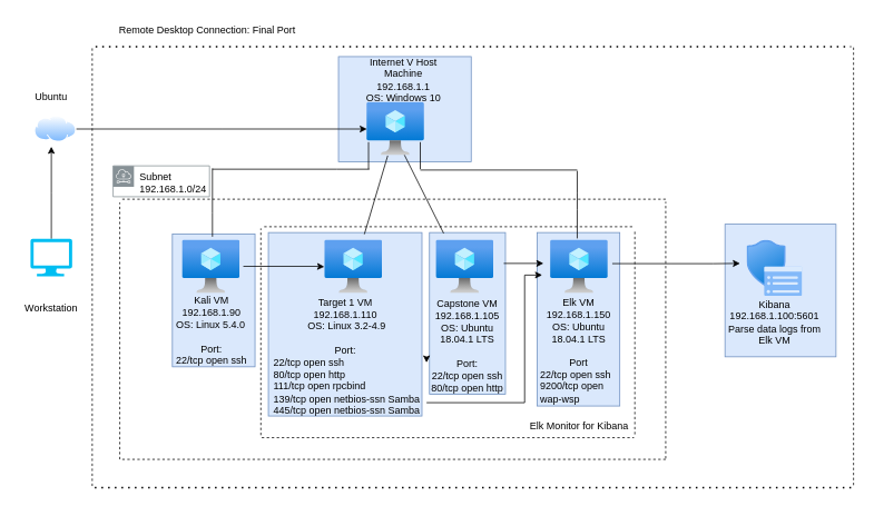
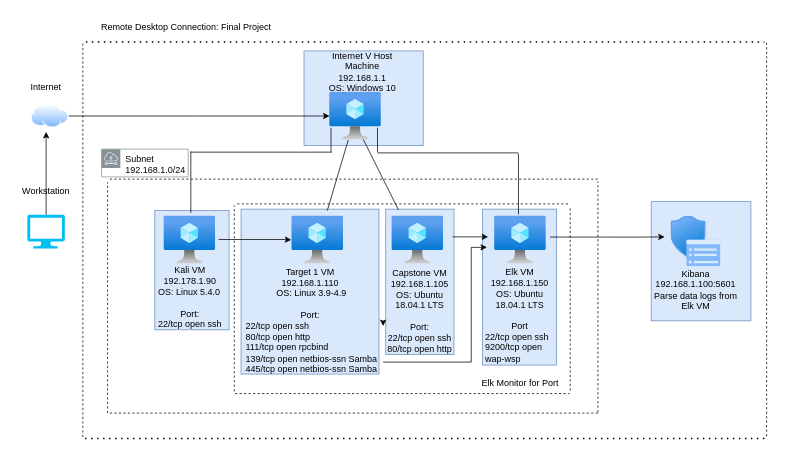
- <mxCell id="23" value="Remote Desktop Connection: Final Port" style="text;html=1;strokeColor=none;fillColor=none;align=center;verticalAlign=middle;whiteSpace=wrap;rounded=0;" parent="1" vertex="1"><mxGeometry x="106.5" y="20" width="282" height="30" as="geometry" /></mxCell>
+ <mxCell id="23" value="Remote Desktop Connection: Final Project" style="text;html=1;strokeColor=none;fillColor=none;align=center;verticalAlign=middle;whiteSpace=wrap;rounded=0;" parent="1" vertex="1"><mxGeometry x="106.5" y="20" width="282" height="30" as="geometry" /></mxCell>
- <mxCell id="25" value="Ubuntu" style="text;html=1;strokeColor=none;fillColor=none;align=center;verticalAlign=middle;whiteSpace=wrap;rounded=0;" parent="1" vertex="1"><mxGeometry x="31" y="101" width="60" height="30" as="geometry" /></mxCell>
+ <mxCell id="25" value="Internet" style="text;html=1;strokeColor=none;fillColor=none;align=center;verticalAlign=middle;whiteSpace=wrap;rounded=0;" parent="1" vertex="1"><mxGeometry x="31" y="101" width="60" height="30" as="geometry" /></mxCell>
- <mxCell id="46" value="Workstation" style="text;html=1;strokeColor=none;fillColor=none;align=center;verticalAlign=middle;whiteSpace=wrap;rounded=0;" parent="1" vertex="1"><mxGeometry x="20" y="354.5" width="82" height="28" as="geometry" /></mxCell>
+ <mxCell id="46" value="Workstation" style="text;html=1;strokeColor=none;fillColor=none;align=center;verticalAlign=middle;whiteSpace=wrap;rounded=0;" parent="1" vertex="1"><mxGeometry x="20" y="239.5" width="82" height="28" as="geometry" /></mxCell>
- <mxCell id="24" value="Kali VM&lt;br&gt;&lt;div style=&quot;text-align: left&quot;&gt;&lt;/div&gt;192.168.1.90&lt;br&gt;&lt;div style=&quot;text-align: left&quot;&gt;OS: Linux 5.4.0&lt;/div&gt;&lt;br&gt;Port:&lt;br&gt;22/tcp open ssh" style="text;html=1;strokeColor=none;fillColor=none;align=center;verticalAlign=middle;whiteSpace=wrap;rounded=0;" parent="1" vertex="1"><mxGeometry x="206.75" y="354.5" width="91.5" height="83.5" as="geometry" /></mxCell>
+ <mxCell id="24" value="Kali VM&lt;br&gt;&lt;div style=&quot;text-align: left&quot;&gt;&lt;/div&gt;192.178.1.90&lt;br&gt;&lt;div style=&quot;text-align: left&quot;&gt;OS: Linux 5.4.0&lt;/div&gt;&lt;br&gt;Port:&lt;br&gt;22/tcp open ssh" style="text;html=1;strokeColor=none;fillColor=none;align=center;verticalAlign=middle;whiteSpace=wrap;rounded=0;" parent="1" vertex="1"><mxGeometry x="206.75" y="354.5" width="91.5" height="83.5" as="geometry" /></mxCell>
- <mxCell id="28" value="Target 1 VM&lt;br&gt;&lt;div&gt;&lt;/div&gt;192.168.1.110&lt;br&gt;&lt;div&gt;&amp;nbsp;OS: Linux 3.2-4.9&lt;/div&gt;&lt;br&gt;Port:&lt;br&gt;&lt;div style=&quot;text-align: left&quot;&gt;&lt;span&gt;&amp;nbsp;22/tcp open ssh&lt;/span&gt;&lt;/div&gt;&lt;div style=&quot;text-align: left&quot;&gt;&lt;span&gt;&amp;nbsp;80/tcp open http&lt;/span&gt;&lt;/div&gt;&lt;div style=&quot;text-align: left&quot;&gt;&lt;span&gt;&amp;nbsp;111/tcp open rpcbind&lt;/span&gt;&lt;/div&gt;&lt;div style=&quot;text-align: left&quot;&gt;&lt;span&gt;&amp;nbsp;139/tcp open netbios-ssn Samba&lt;/span&gt;&lt;/div&gt;&lt;div style=&quot;text-align: left&quot;&gt;&lt;span&gt;&amp;nbsp;445/tcp open netbios-ssn Samba&lt;/span&gt;&lt;/div&gt;" style="text;html=1;strokeColor=none;fillColor=none;align=center;verticalAlign=middle;whiteSpace=wrap;rounded=0;" parent="1" vertex="1"><mxGeometry x="315.5" y="349" width="195" height="155.25" as="geometry" /></mxCell>
+ <mxCell id="28" value="Target 1 VM&lt;br&gt;&lt;div&gt;&lt;/div&gt;192.168.1.110&lt;br&gt;&lt;div&gt;&amp;nbsp;OS: Linux 3.9-4.9&lt;/div&gt;&lt;br&gt;Port:&lt;br&gt;&lt;div style=&quot;text-align: left&quot;&gt;&lt;span&gt;&amp;nbsp;22/tcp open ssh&lt;/span&gt;&lt;/div&gt;&lt;div style=&quot;text-align: left&quot;&gt;&lt;span&gt;&amp;nbsp;80/tcp open http&lt;/span&gt;&lt;/div&gt;&lt;div style=&quot;text-align: left&quot;&gt;&lt;span&gt;&amp;nbsp;111/tcp open rpcbind&lt;/span&gt;&lt;/div&gt;&lt;div style=&quot;text-align: left&quot;&gt;&lt;span&gt;&amp;nbsp;139/tcp open netbios-ssn Samba&lt;/span&gt;&lt;/div&gt;&lt;div style=&quot;text-align: left&quot;&gt;&lt;span&gt;&amp;nbsp;445/tcp open netbios-ssn Samba&lt;/span&gt;&lt;/div&gt;" style="text;html=1;strokeColor=none;fillColor=none;align=center;verticalAlign=middle;whiteSpace=wrap;rounded=0;" parent="1" vertex="1"><mxGeometry x="315.5" y="349" width="195" height="155.25" as="geometry" /></mxCell>
- <mxCell id="45" value="Elk Monitor for Kibana" style="text;html=1;strokeColor=none;fillColor=none;align=center;verticalAlign=middle;whiteSpace=wrap;rounded=0;" parent="1" vertex="1"><mxGeometry x="630" y="496" width="127" height="30" as="geometry" /></mxCell>
+ <mxCell id="45" value="Elk Monitor for Port" style="text;html=1;strokeColor=none;fillColor=none;align=center;verticalAlign=middle;whiteSpace=wrap;rounded=0;" parent="1" vertex="1"><mxGeometry x="630" y="496" width="127" height="30" as="geometry" /></mxCell>
